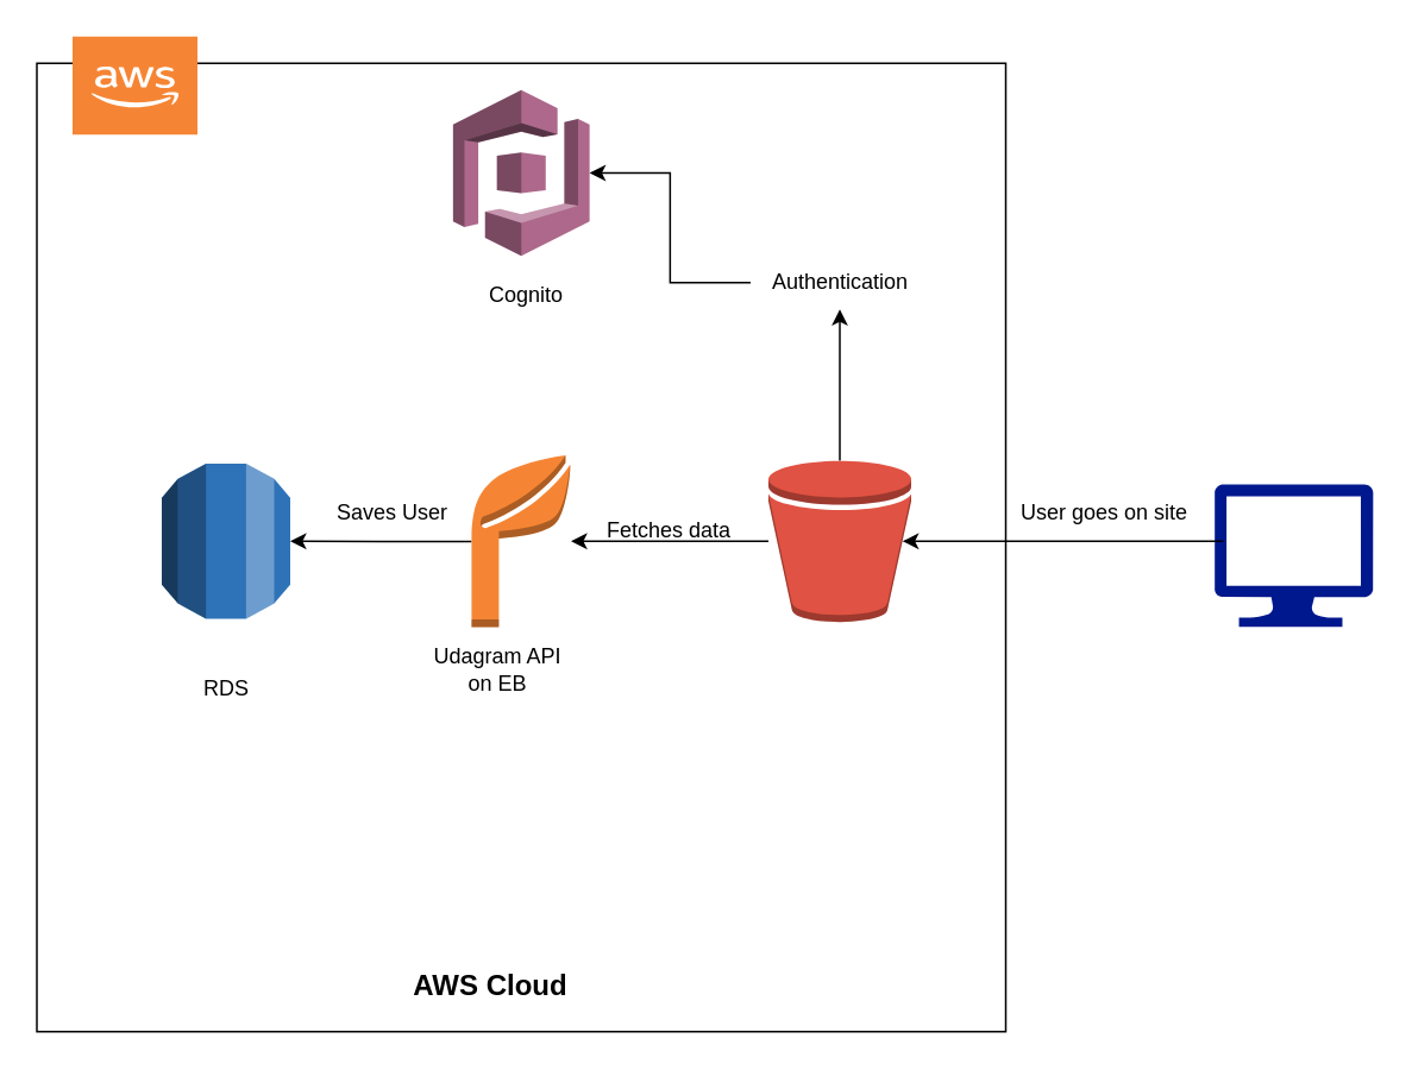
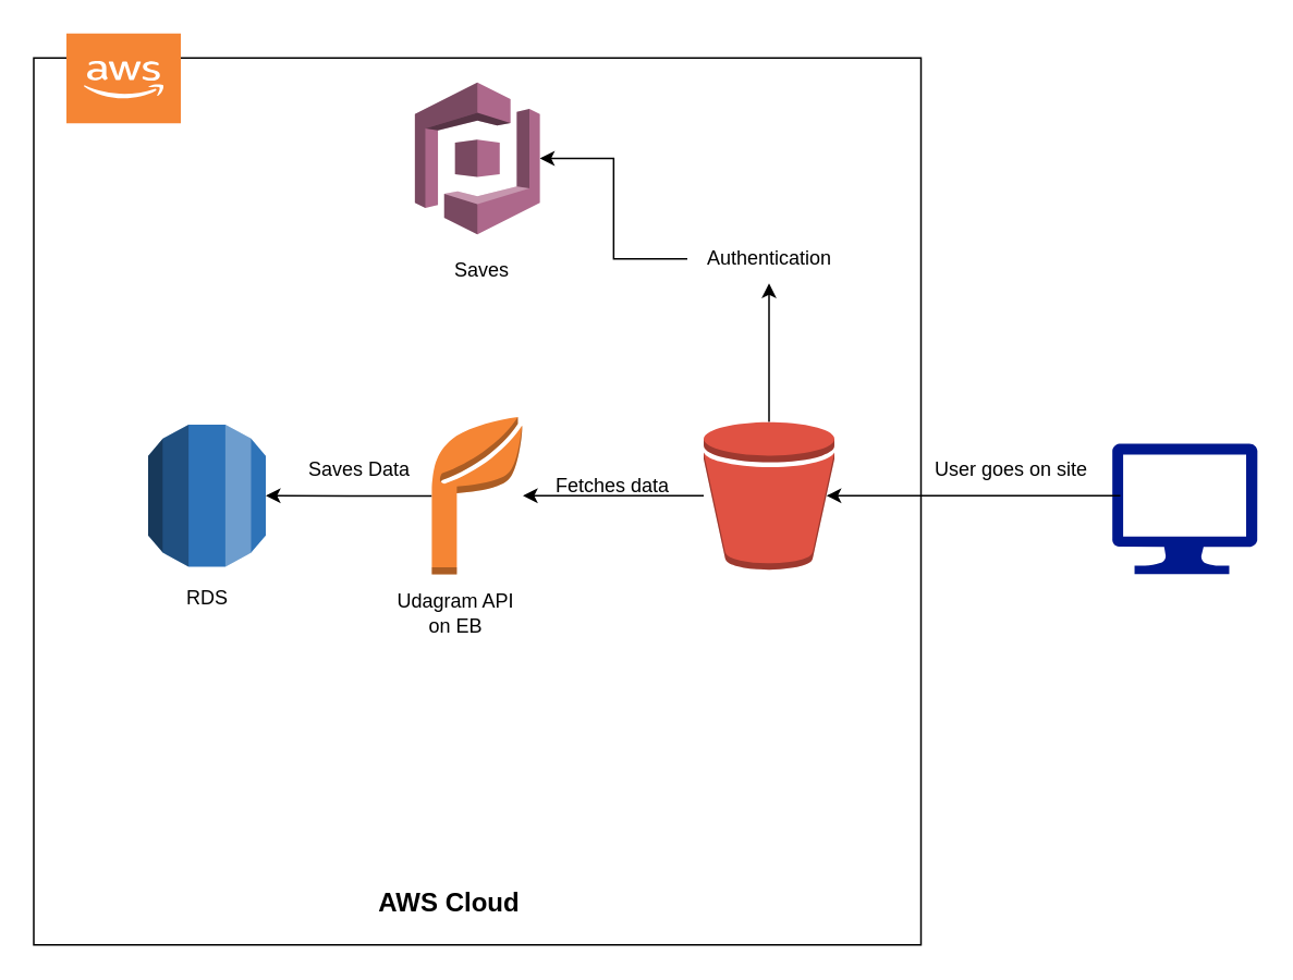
- <mxCell id="21" value="Cognito" style="text;html=1;align=center;verticalAlign=middle;resizable=0;points=[];autosize=1;strokeColor=none;fillColor=none;" vertex="1" parent="1"><mxGeometry x="264" y="150" width="60" height="30" as="geometry" /></mxCell>
+ <mxCell id="21" value="Saves" style="text;html=1;align=center;verticalAlign=middle;resizable=0;points=[];autosize=1;strokeColor=none;fillColor=none;" vertex="1" parent="1"><mxGeometry x="264" y="150" width="60" height="30" as="geometry" /></mxCell>
- <mxCell id="16" value="Saves User" style="text;html=1;align=center;verticalAlign=middle;resizable=0;points=[];autosize=1;strokeColor=none;fillColor=none;" vertex="1" parent="1"><mxGeometry x="173.62" y="271.5" width="90" height="30" as="geometry" /></mxCell>
+ <mxCell id="16" value="Saves Data" style="text;html=1;align=center;verticalAlign=middle;resizable=0;points=[];autosize=1;strokeColor=none;fillColor=none;" vertex="1" parent="1"><mxGeometry x="173.62" y="271.5" width="90" height="30" as="geometry" /></mxCell>
- <mxCell id="17" value="RDS" style="text;html=1;align=center;verticalAlign=middle;resizable=0;points=[];autosize=1;strokeColor=none;fillColor=none;" vertex="1" parent="1"><mxGeometry x="101" y="371.12" width="50" height="30" as="geometry" /></mxCell>
+ <mxCell id="17" value="RDS" style="text;html=1;align=center;verticalAlign=middle;resizable=0;points=[];autosize=1;strokeColor=none;fillColor=none;" vertex="1" parent="1"><mxGeometry x="101" y="351.12" width="50" height="30" as="geometry" /></mxCell>
